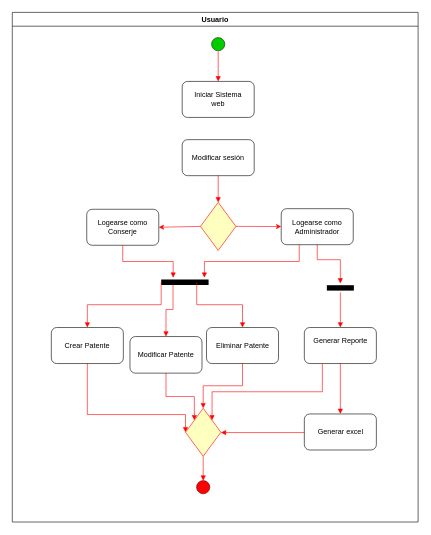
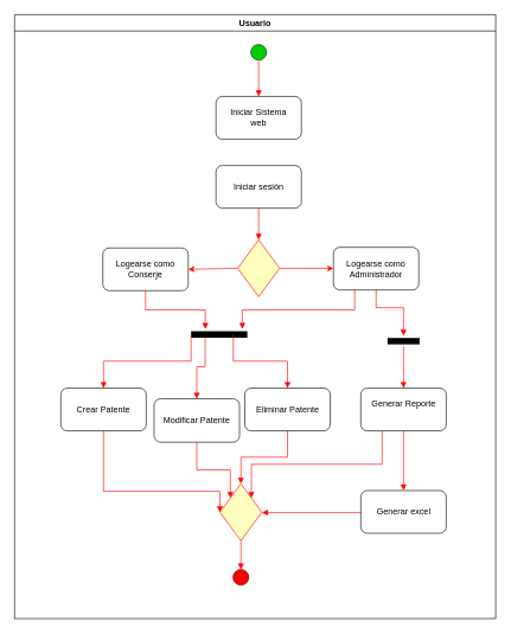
- <mxCell id="29" value="Modificar sesión" style="rounded=1;whiteSpace=wrap;html=1;strokeColor=#000000;strokeWidth=1;fillColor=none;" vertex="1" parent="2"><mxGeometry x="283" y="212" width="120" height="60" as="geometry" /></mxCell>
+ <mxCell id="29" value="Iniciar sesión" style="rounded=1;whiteSpace=wrap;html=1;strokeColor=#000000;strokeWidth=1;fillColor=none;" vertex="1" parent="2"><mxGeometry x="283" y="212" width="120" height="60" as="geometry" /></mxCell>
